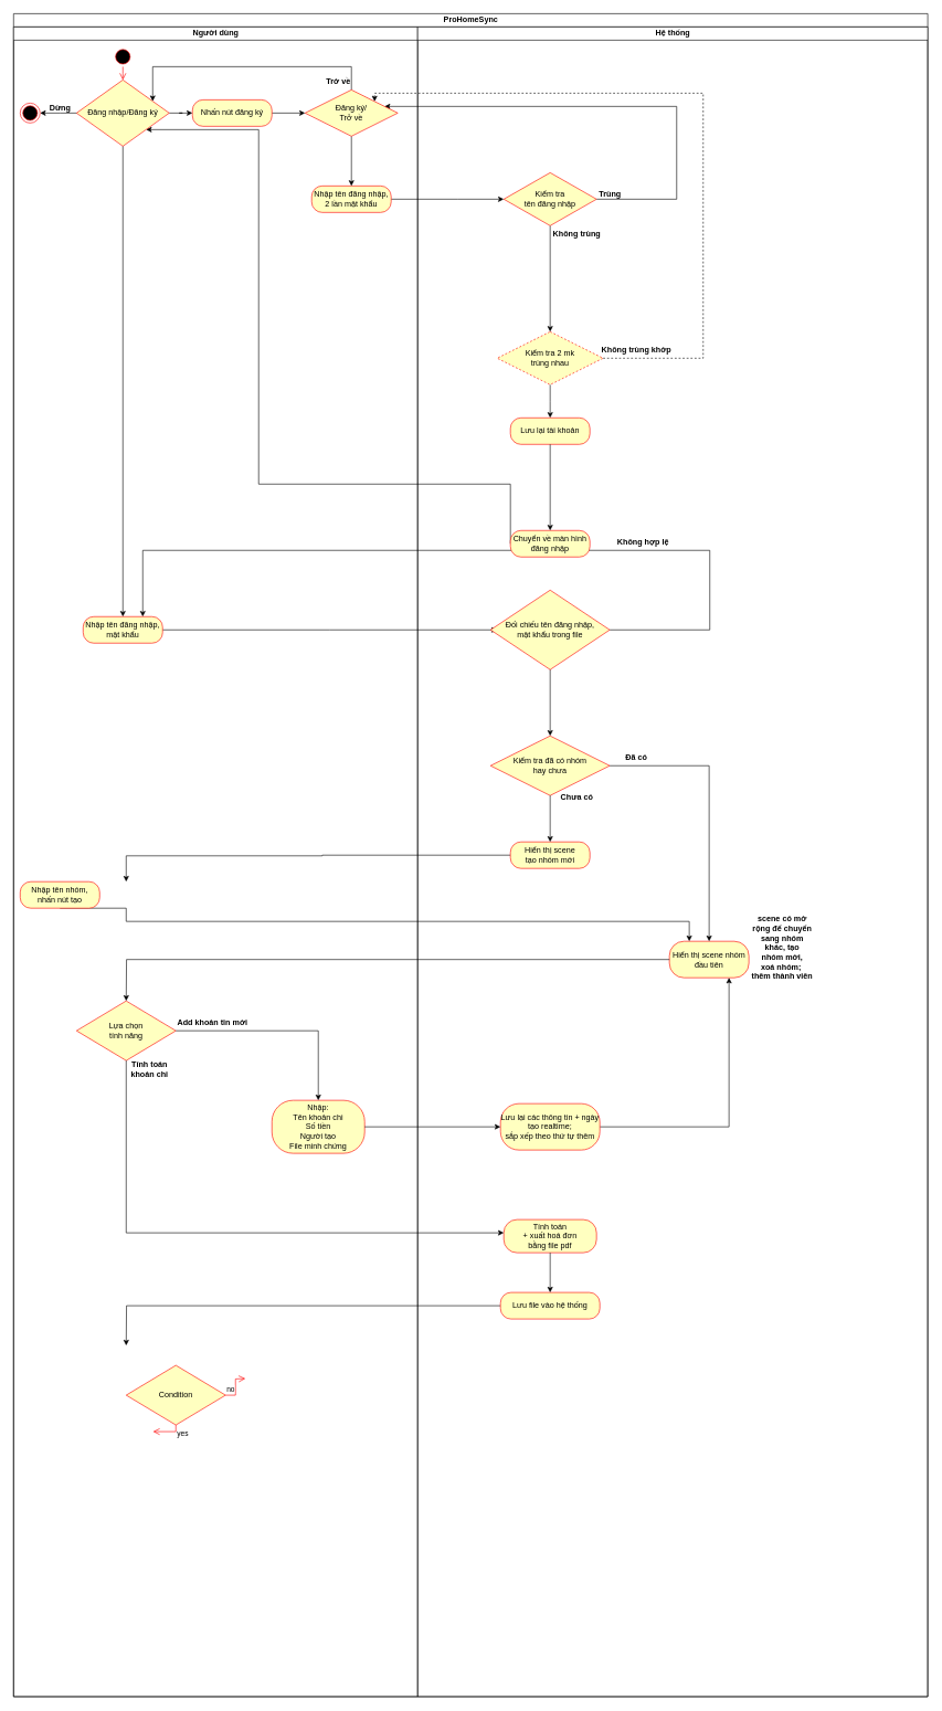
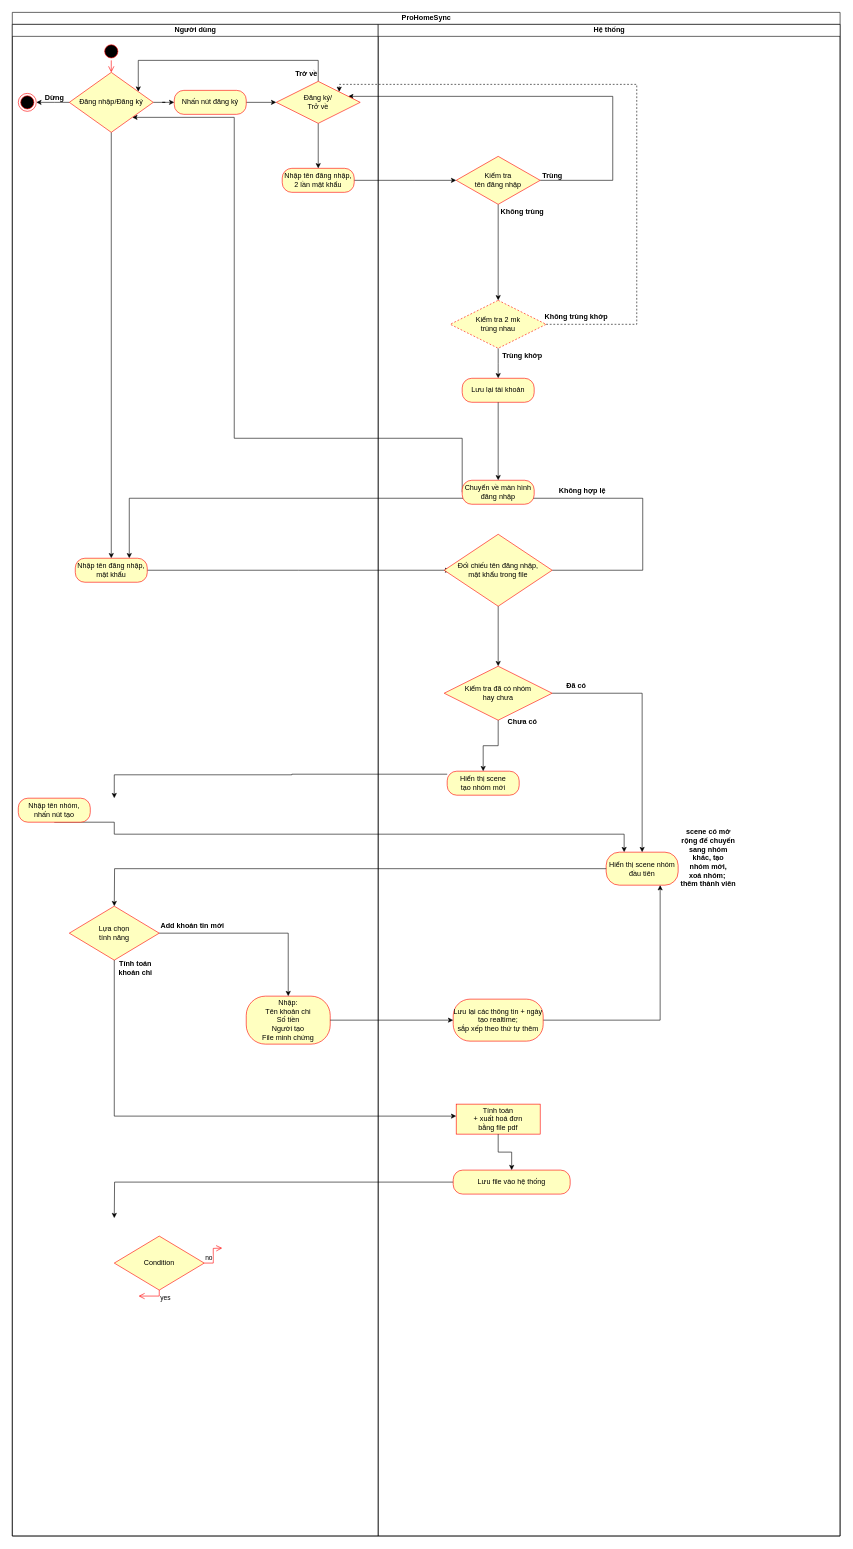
+ <mxCell id="44" value="Trùng khớp" style="text;align=center;fontStyle=1;verticalAlign=middle;spacingLeft=3;spacingRight=3;strokeColor=none;rotatable=0;points=[[0,0.5],[1,0.5]];portConstraint=eastwest;html=1;" vertex="1" parent="36"><mxGeometry x="200" y="540" width="80" height="26" as="geometry" /></mxCell>
- <mxCell id="54" value="Hiển thị scene&lt;br&gt;tạo nhóm mới" style="rounded=1;whiteSpace=wrap;html=1;arcSize=40;fontColor=#000000;fillColor=#ffffc0;strokeColor=#ff0000;" vertex="1" parent="36"><mxGeometry x="140" y="1230" width="120" height="40" as="geometry" /></mxCell>
+ <mxCell id="54" value="Hiển thị scene&lt;br&gt;tạo nhóm mới" style="rounded=1;whiteSpace=wrap;html=1;arcSize=40;fontColor=#000000;fillColor=#ffffc0;strokeColor=#ff0000;" vertex="1" parent="36"><mxGeometry x="115" y="1245" width="120" height="40" as="geometry" /></mxCell>
- <mxCell id="62" value="Tính toán&lt;br&gt;+ xuất hoá đơn&lt;br&gt;bằng file pdf" style="rounded=1;whiteSpace=wrap;html=1;arcSize=40;fontColor=#000000;fillColor=#ffffc0;strokeColor=#ff0000;" vertex="1" parent="36"><mxGeometry x="130" y="1800" width="140" height="50" as="geometry" /></mxCell>
+ <mxCell id="62" value="Tính toán&lt;br&gt;+ xuất hoá đơn&lt;br&gt;bằng file pdf" style="whiteSpace=wrap;html=1;arcSize=40;fontColor=#000000;fillColor=#ffffc0;strokeColor=#ff0000;rounded=0;" vertex="1" parent="36"><mxGeometry x="130" y="1800" width="140" height="50" as="geometry" /></mxCell>
- <mxCell id="64" value="Lưu file vào hệ thống" style="rounded=1;whiteSpace=wrap;html=1;arcSize=40;fontColor=#000000;fillColor=#ffffc0;strokeColor=#ff0000;" vertex="1" parent="36"><mxGeometry x="125" y="1910" width="150" height="40" as="geometry" /></mxCell>
+ <mxCell id="64" value="Lưu file vào hệ thống" style="rounded=1;whiteSpace=wrap;html=1;arcSize=40;fontColor=#000000;fillColor=#ffffc0;strokeColor=#ff0000;" vertex="1" parent="36"><mxGeometry x="125" y="1910" width="195" height="40" as="geometry" /></mxCell>
